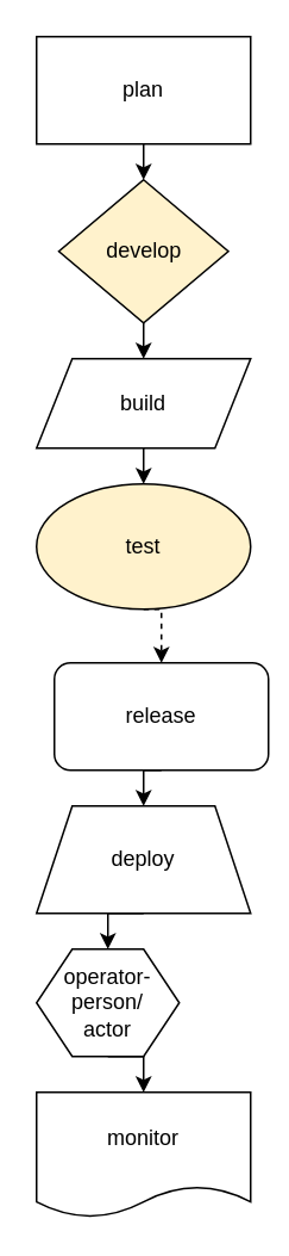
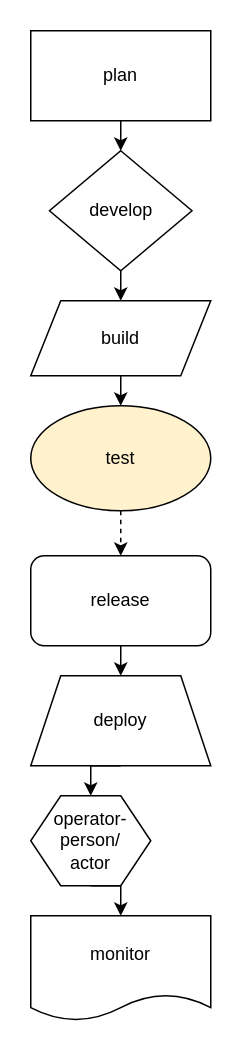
- <mxCell id="5" value="develop" style="rhombus;whiteSpace=wrap;html=1;fillColor=#fff2cc;" vertex="1" parent="1"><mxGeometry x="32.5" y="100" width="95" height="80" as="geometry" /></mxCell>
+ <mxCell id="5" value="develop" style="rhombus;whiteSpace=wrap;html=1;" vertex="1" parent="1"><mxGeometry x="32.5" y="100" width="95" height="80" as="geometry" /></mxCell>
- <mxCell id="9" value="release" style="rounded=1;whiteSpace=wrap;html=1;" vertex="1" parent="1"><mxGeometry x="30" y="370" width="120" height="60" as="geometry" /></mxCell>
+ <mxCell id="9" value="release" style="rounded=1;whiteSpace=wrap;html=1;" vertex="1" parent="1"><mxGeometry x="20" y="370" width="120" height="60" as="geometry" /></mxCell>
